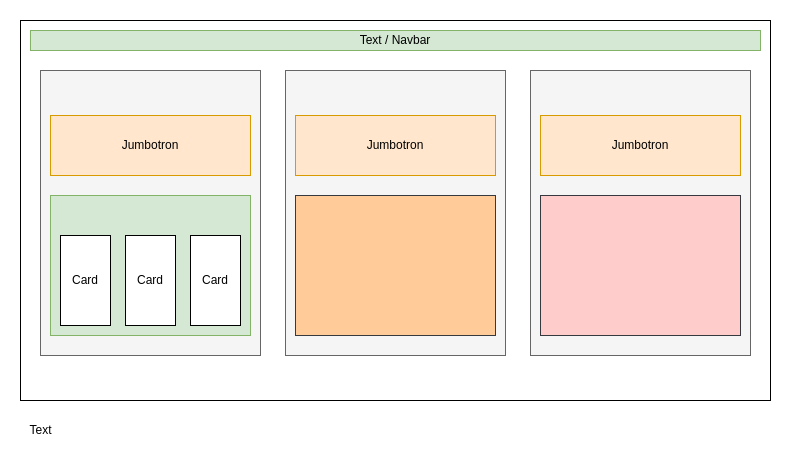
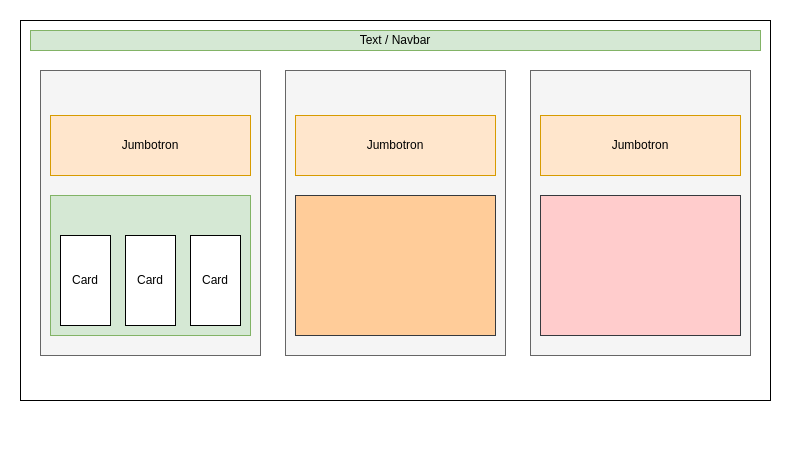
- <mxCell id="19" value="Text" style="text;html=1;resizable=0;autosize=1;align=center;verticalAlign=middle;points=[];fillColor=none;strokeColor=none;rounded=0;" vertex="1" parent="1"><mxGeometry x="20" y="420" width="40" height="20" as="geometry" /></mxCell>
